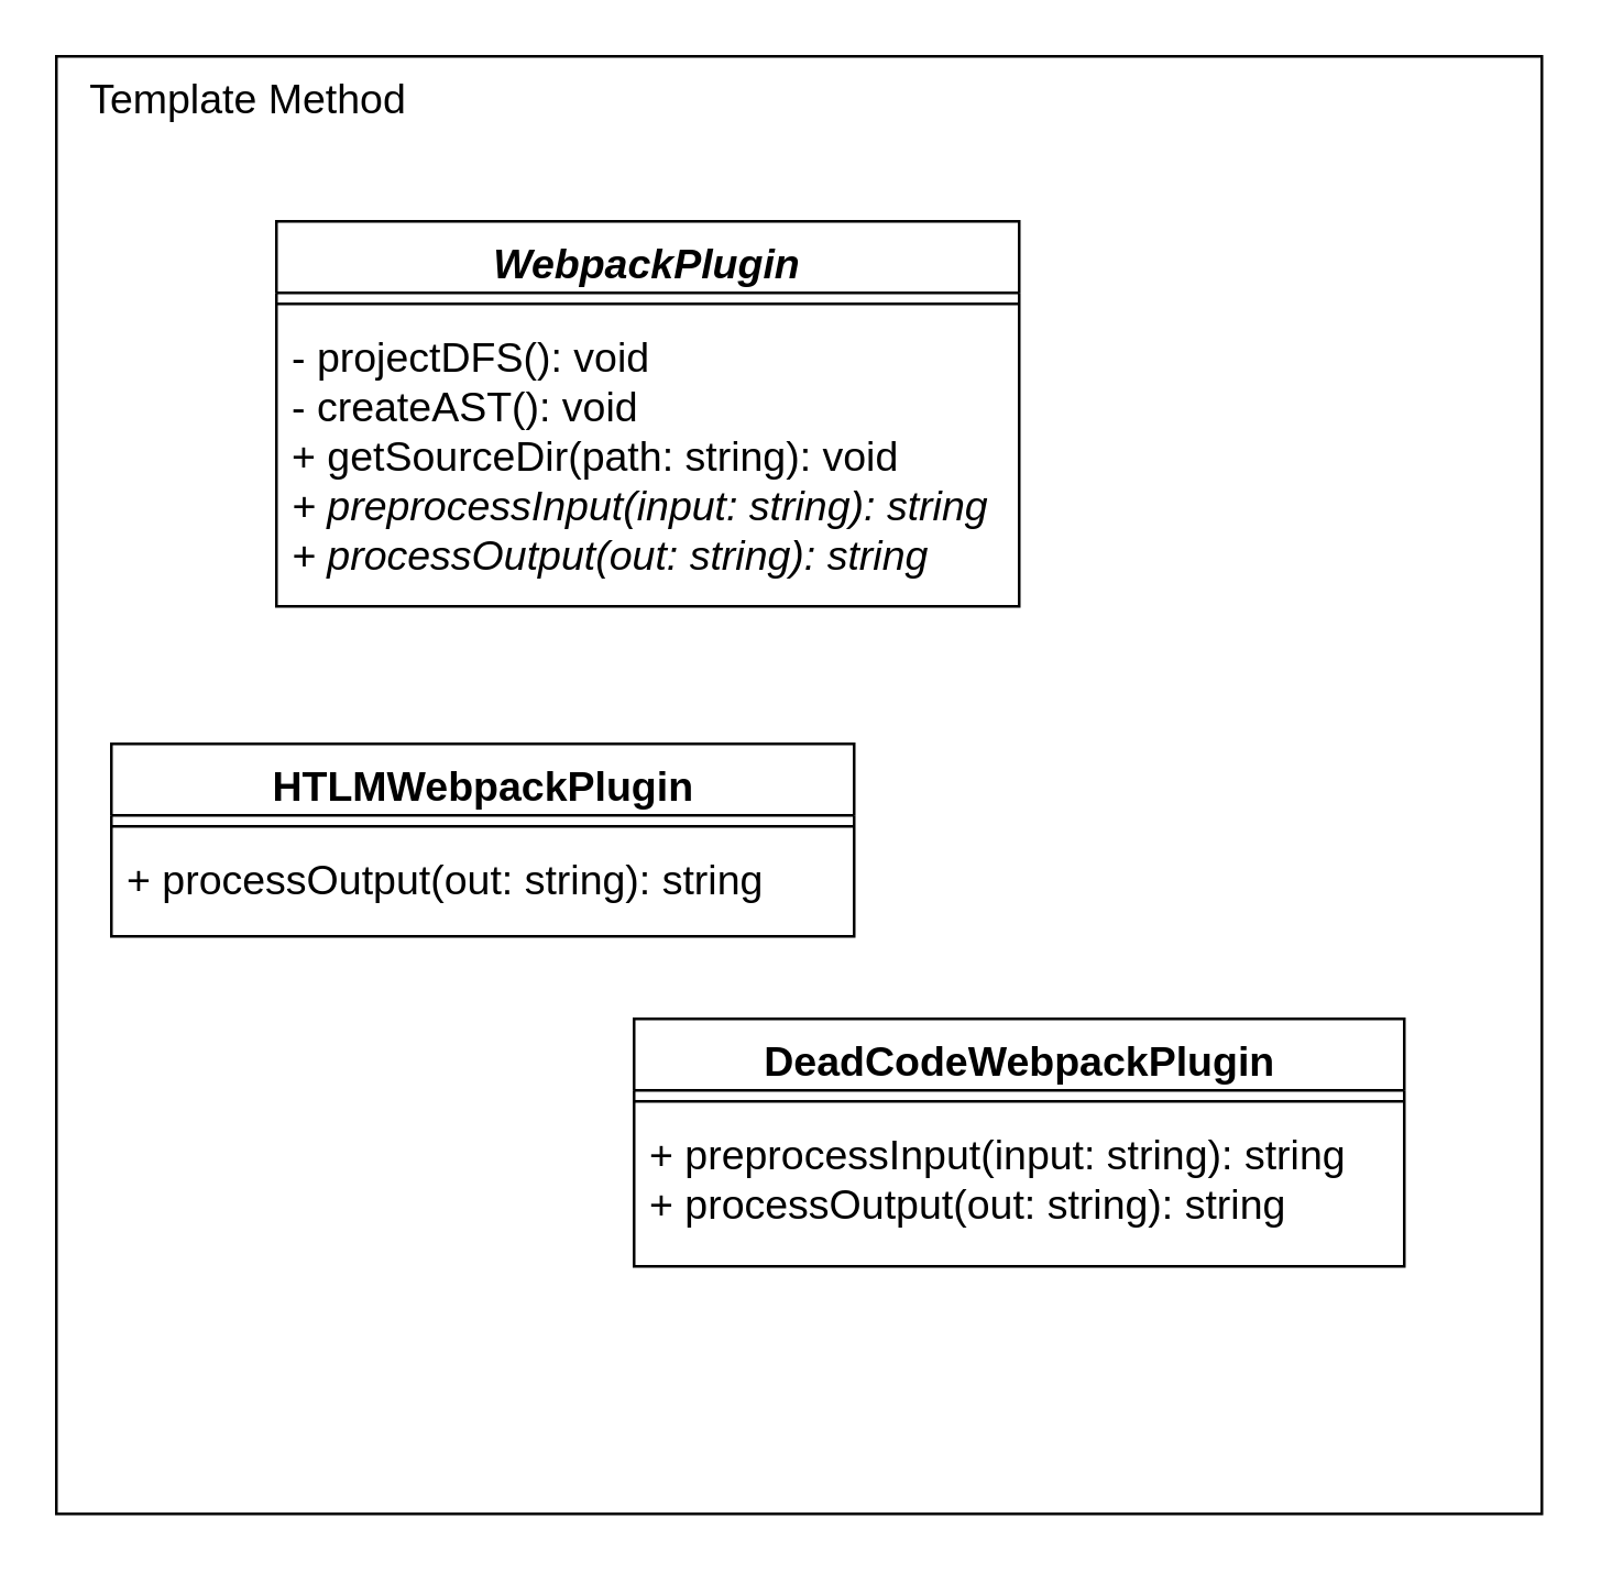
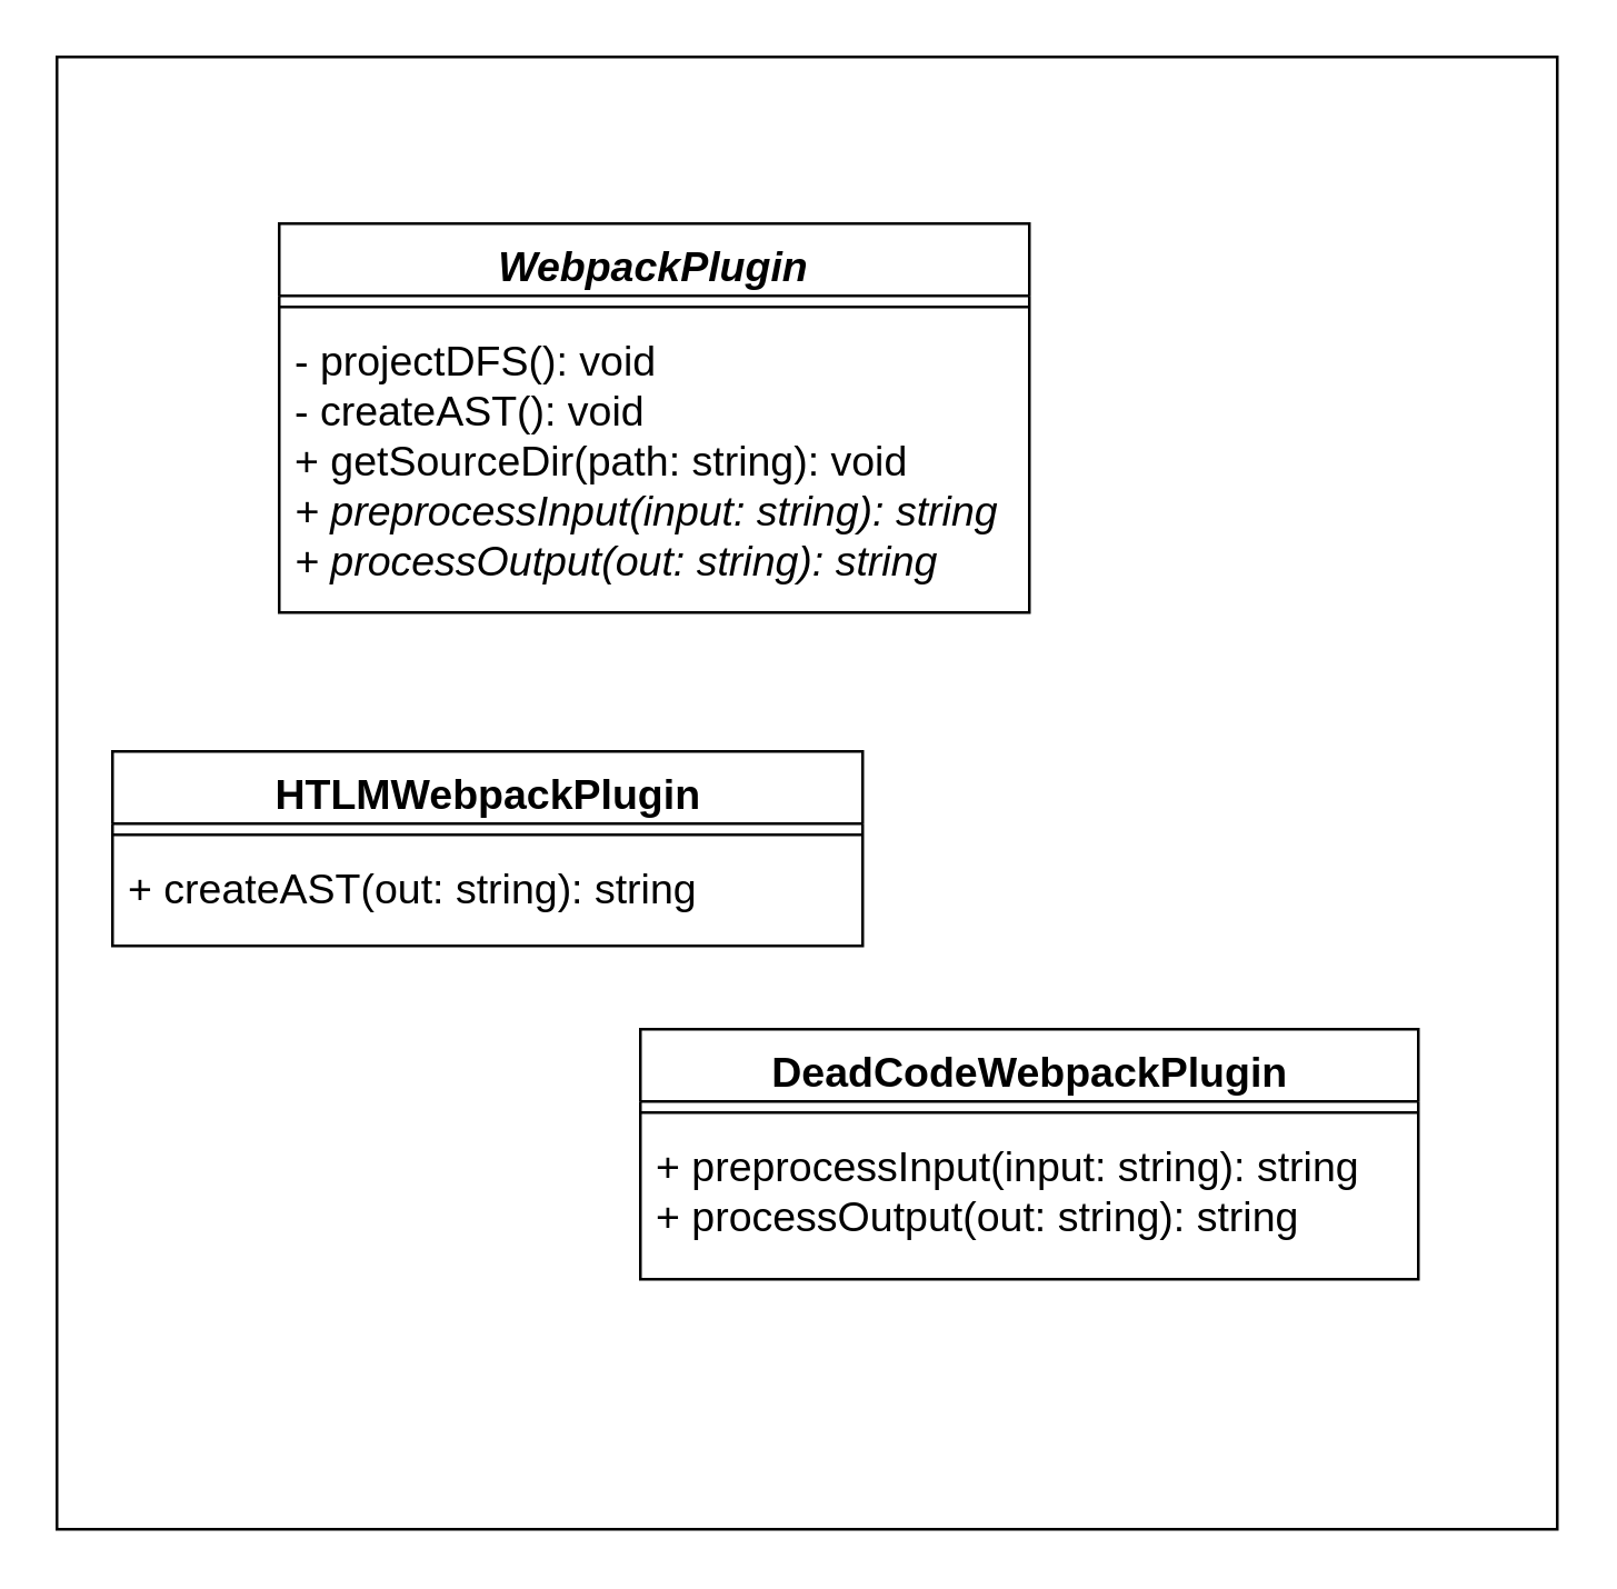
- <mxCell id="3" value="Template Method" style="text;html=1;strokeColor=none;fillColor=none;align=center;verticalAlign=middle;whiteSpace=wrap;rounded=0;fontSize=15;" vertex="1" parent="1"><mxGeometry x="20" y="20" width="140" height="30" as="geometry" /></mxCell>
- <mxCell id="9" value="+ processOutput(out: string): string" style="text;strokeColor=none;fillColor=none;align=left;verticalAlign=top;spacingLeft=4;spacingRight=4;overflow=hidden;rotatable=0;points=[[0,0.5],[1,0.5]];portConstraint=eastwest;fontSize=15;html=1;" vertex="1" parent="7"><mxGeometry y="34" width="270" height="36" as="geometry" /></mxCell>
+ <mxCell id="9" value="+ createAST(out: string): string" style="text;strokeColor=none;fillColor=none;align=left;verticalAlign=top;spacingLeft=4;spacingRight=4;overflow=hidden;rotatable=0;points=[[0,0.5],[1,0.5]];portConstraint=eastwest;fontSize=15;html=1;" vertex="1" parent="7"><mxGeometry y="34" width="270" height="36" as="geometry" /></mxCell>
